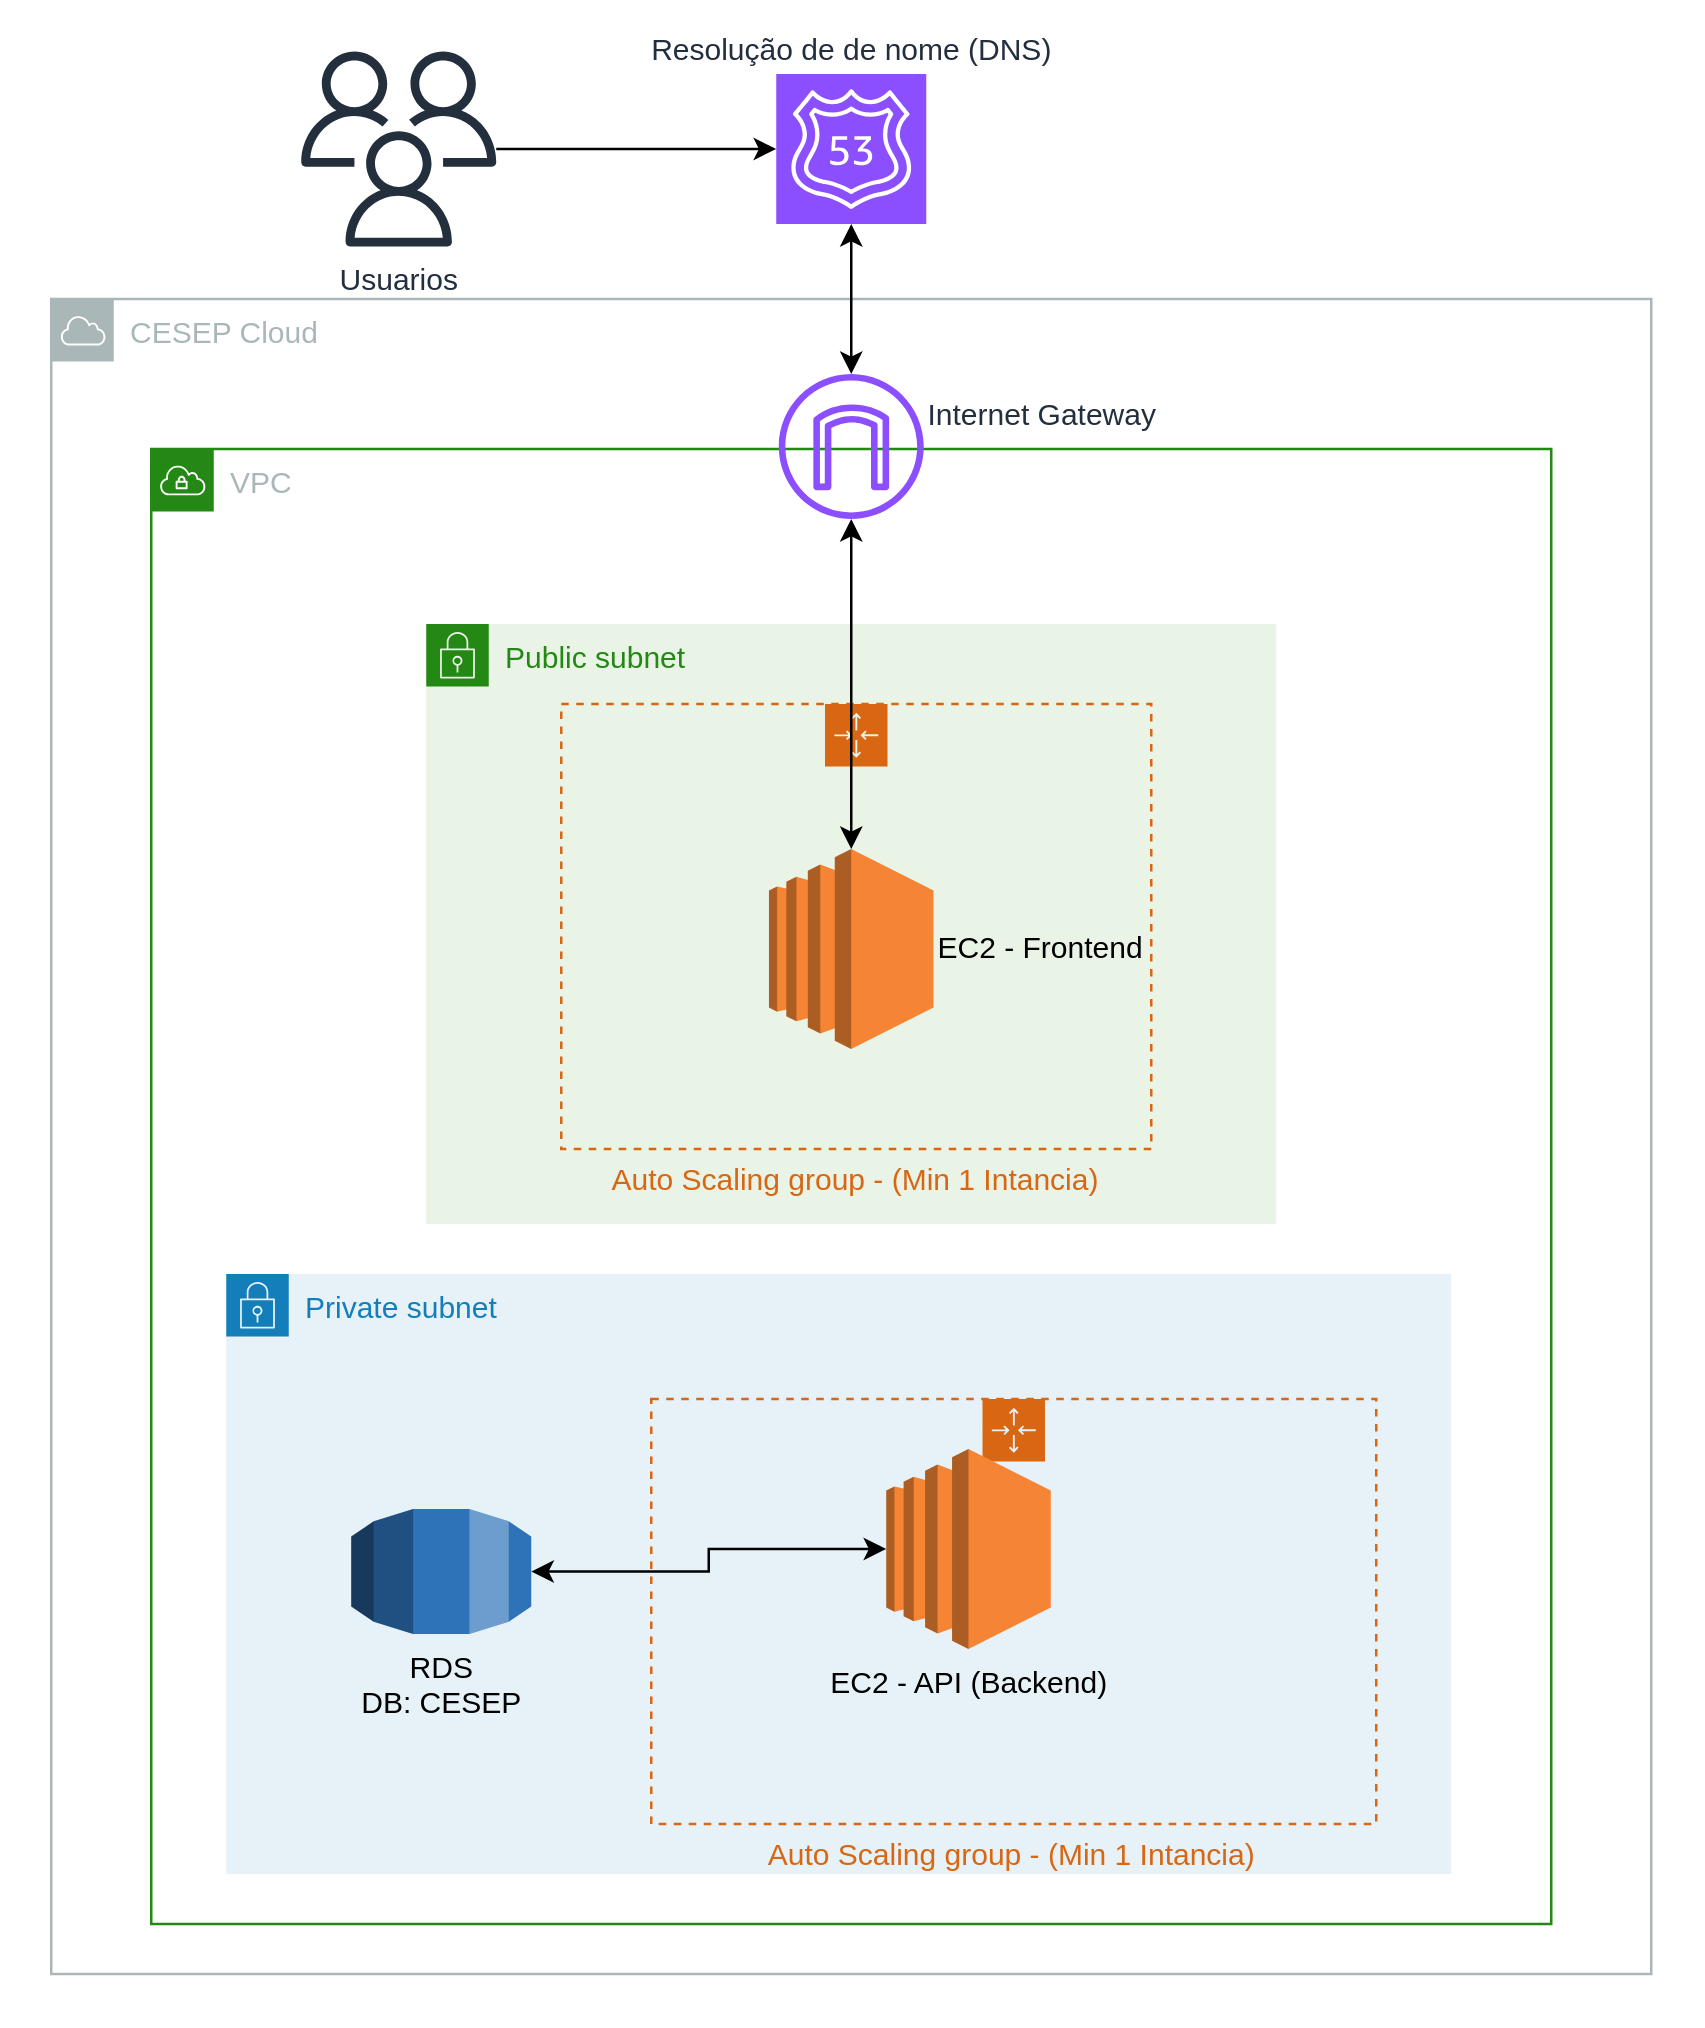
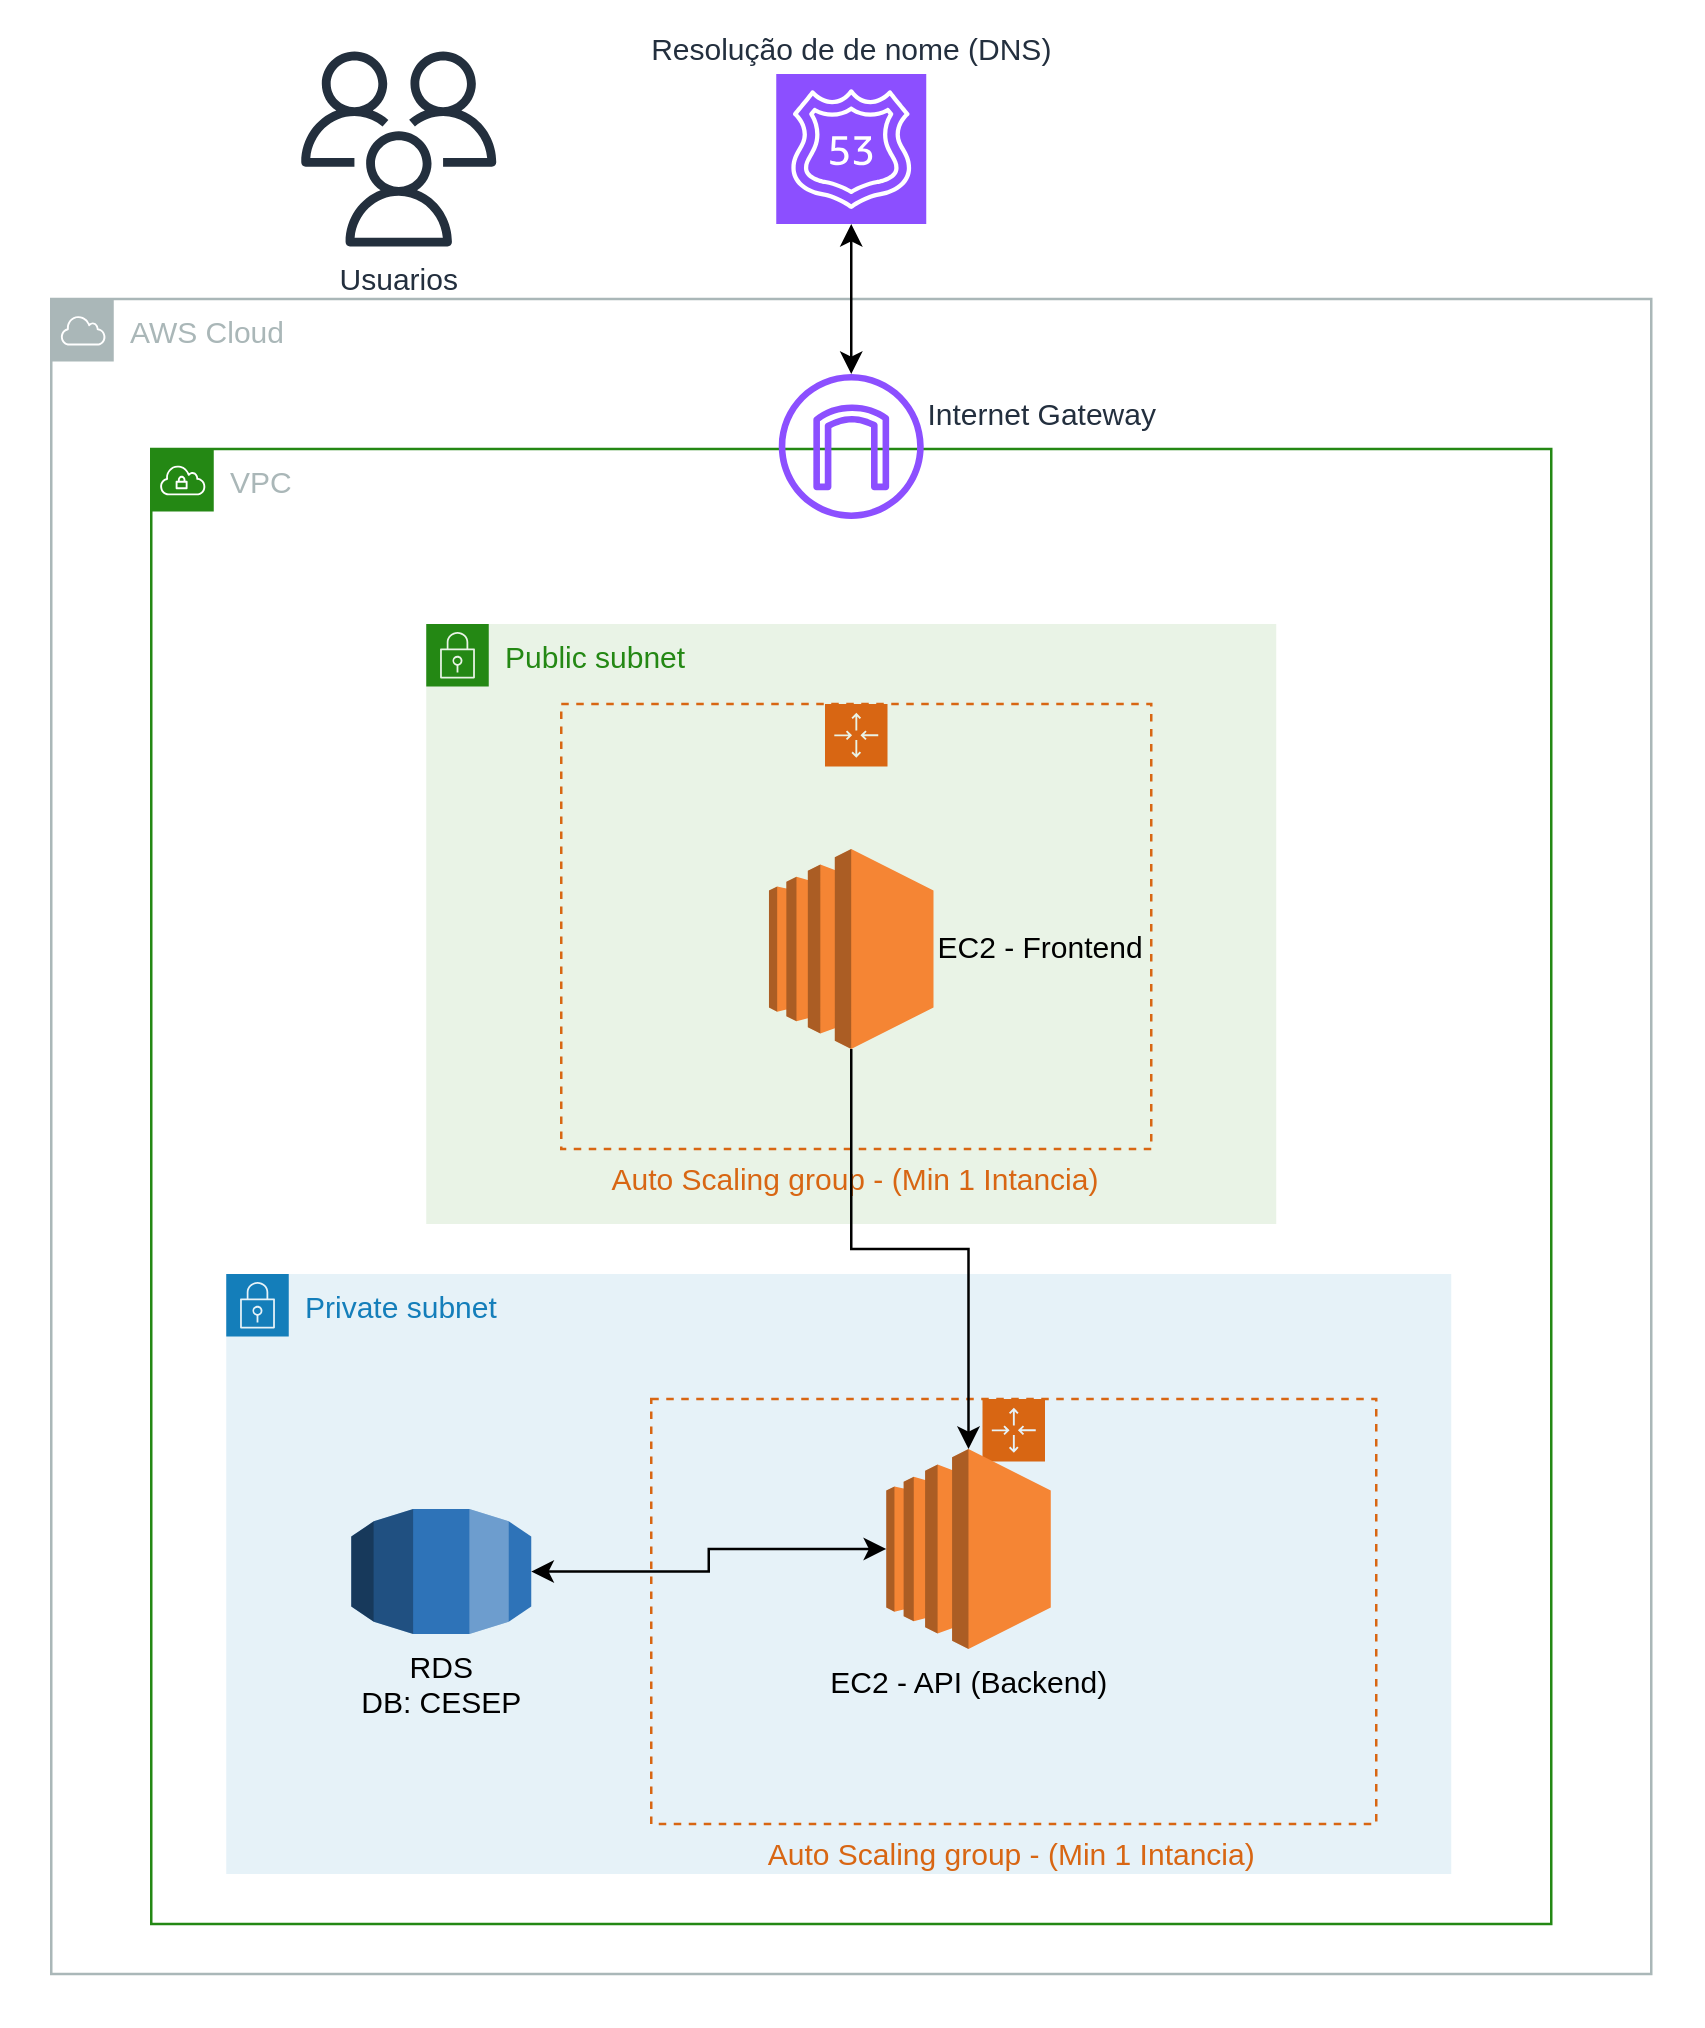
- <mxCell id="17" style="edgeStyle=orthogonalEdgeStyle;rounded=0;orthogonalLoop=1;jettySize=auto;html=1;" edge="1" parent="1" source="18" target="8"><mxGeometry relative="1" as="geometry" /></mxCell>
- <mxCell id="2" value="CESEP Cloud" style="sketch=0;outlineConnect=0;gradientColor=none;html=1;whiteSpace=wrap;fontSize=12;fontStyle=0;shape=mxgraph.aws4.group;grIcon=mxgraph.aws4.group_aws_cloud;strokeColor=#AAB7B8;fillColor=none;verticalAlign=top;align=left;spacingLeft=30;fontColor=#AAB7B8;dashed=0;movable=1;resizable=1;rotatable=1;deletable=1;editable=1;locked=0;connectable=1;" vertex="1" parent="1"><mxGeometry x="20" y="119" width="640" height="670" as="geometry" /></mxCell>
+ <mxCell id="2" value="AWS Cloud" style="sketch=0;outlineConnect=0;gradientColor=none;html=1;whiteSpace=wrap;fontSize=12;fontStyle=0;shape=mxgraph.aws4.group;grIcon=mxgraph.aws4.group_aws_cloud;strokeColor=#AAB7B8;fillColor=none;verticalAlign=top;align=left;spacingLeft=30;fontColor=#AAB7B8;dashed=0;movable=1;resizable=1;rotatable=1;deletable=1;editable=1;locked=0;connectable=1;" vertex="1" parent="1"><mxGeometry x="20" y="119" width="640" height="670" as="geometry" /></mxCell>
- <mxCell id="16" value="" style="edgeStyle=orthogonalEdgeStyle;rounded=0;orthogonalLoop=1;jettySize=auto;html=1;endArrow=classic;endFill=1;startArrow=classic;startFill=1;" edge="1" parent="1" source="6" target="12"><mxGeometry relative="1" as="geometry" /></mxCell>
+ <mxCell id="19" style="edgeStyle=orthogonalEdgeStyle;rounded=0;orthogonalLoop=1;jettySize=auto;html=1;" edge="1" parent="1" source="12" target="10"><mxGeometry relative="1" as="geometry" /></mxCell>
